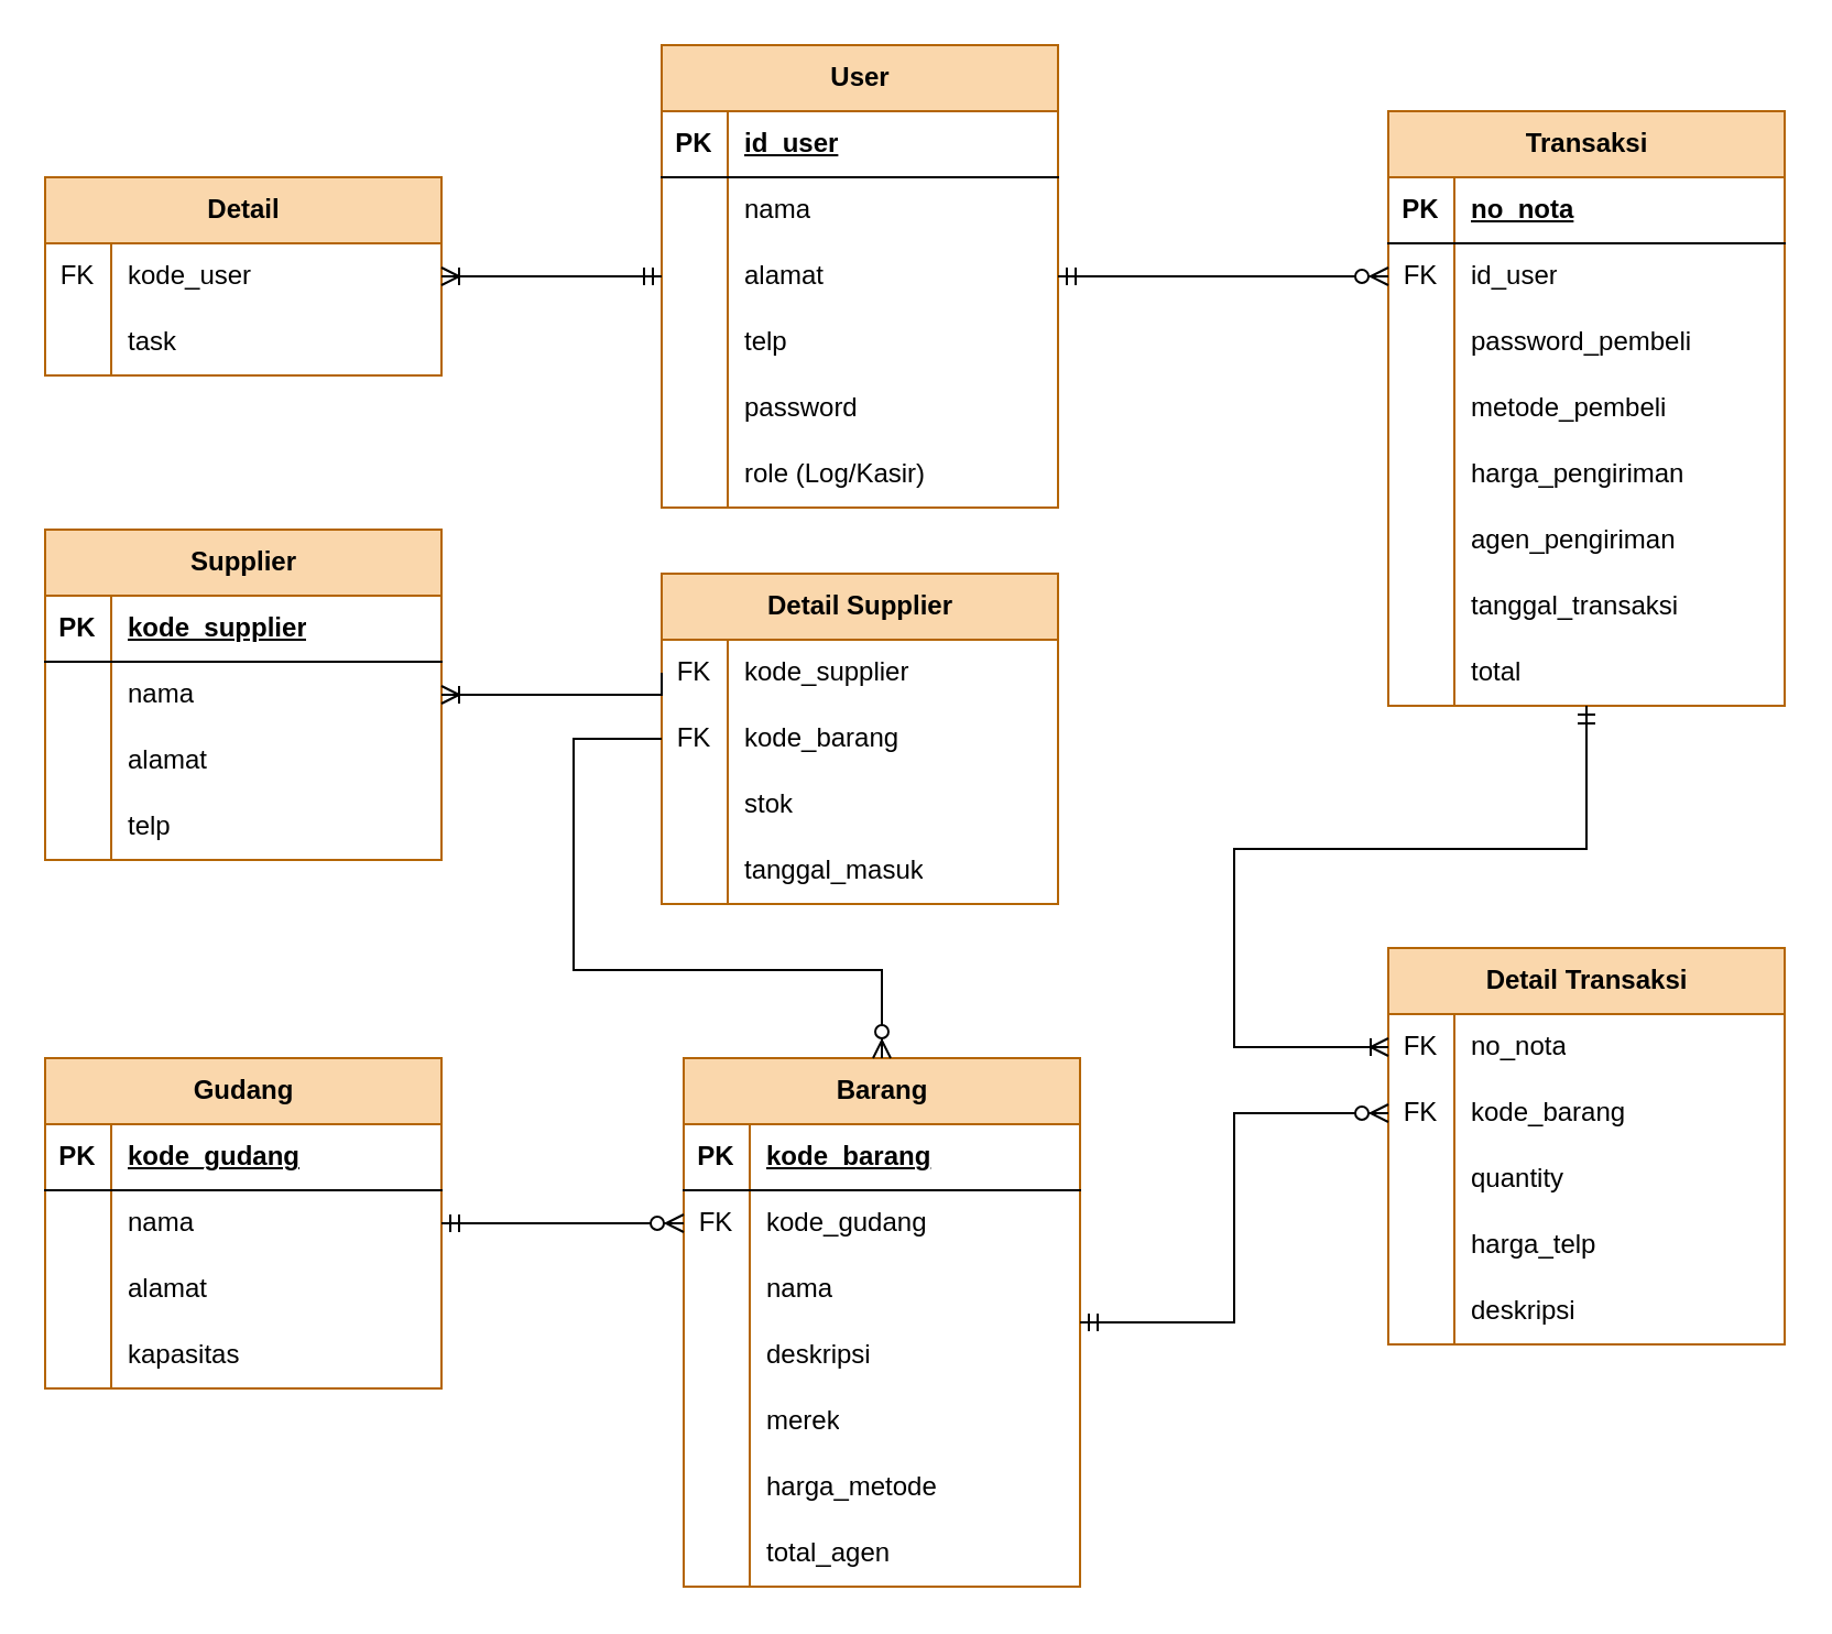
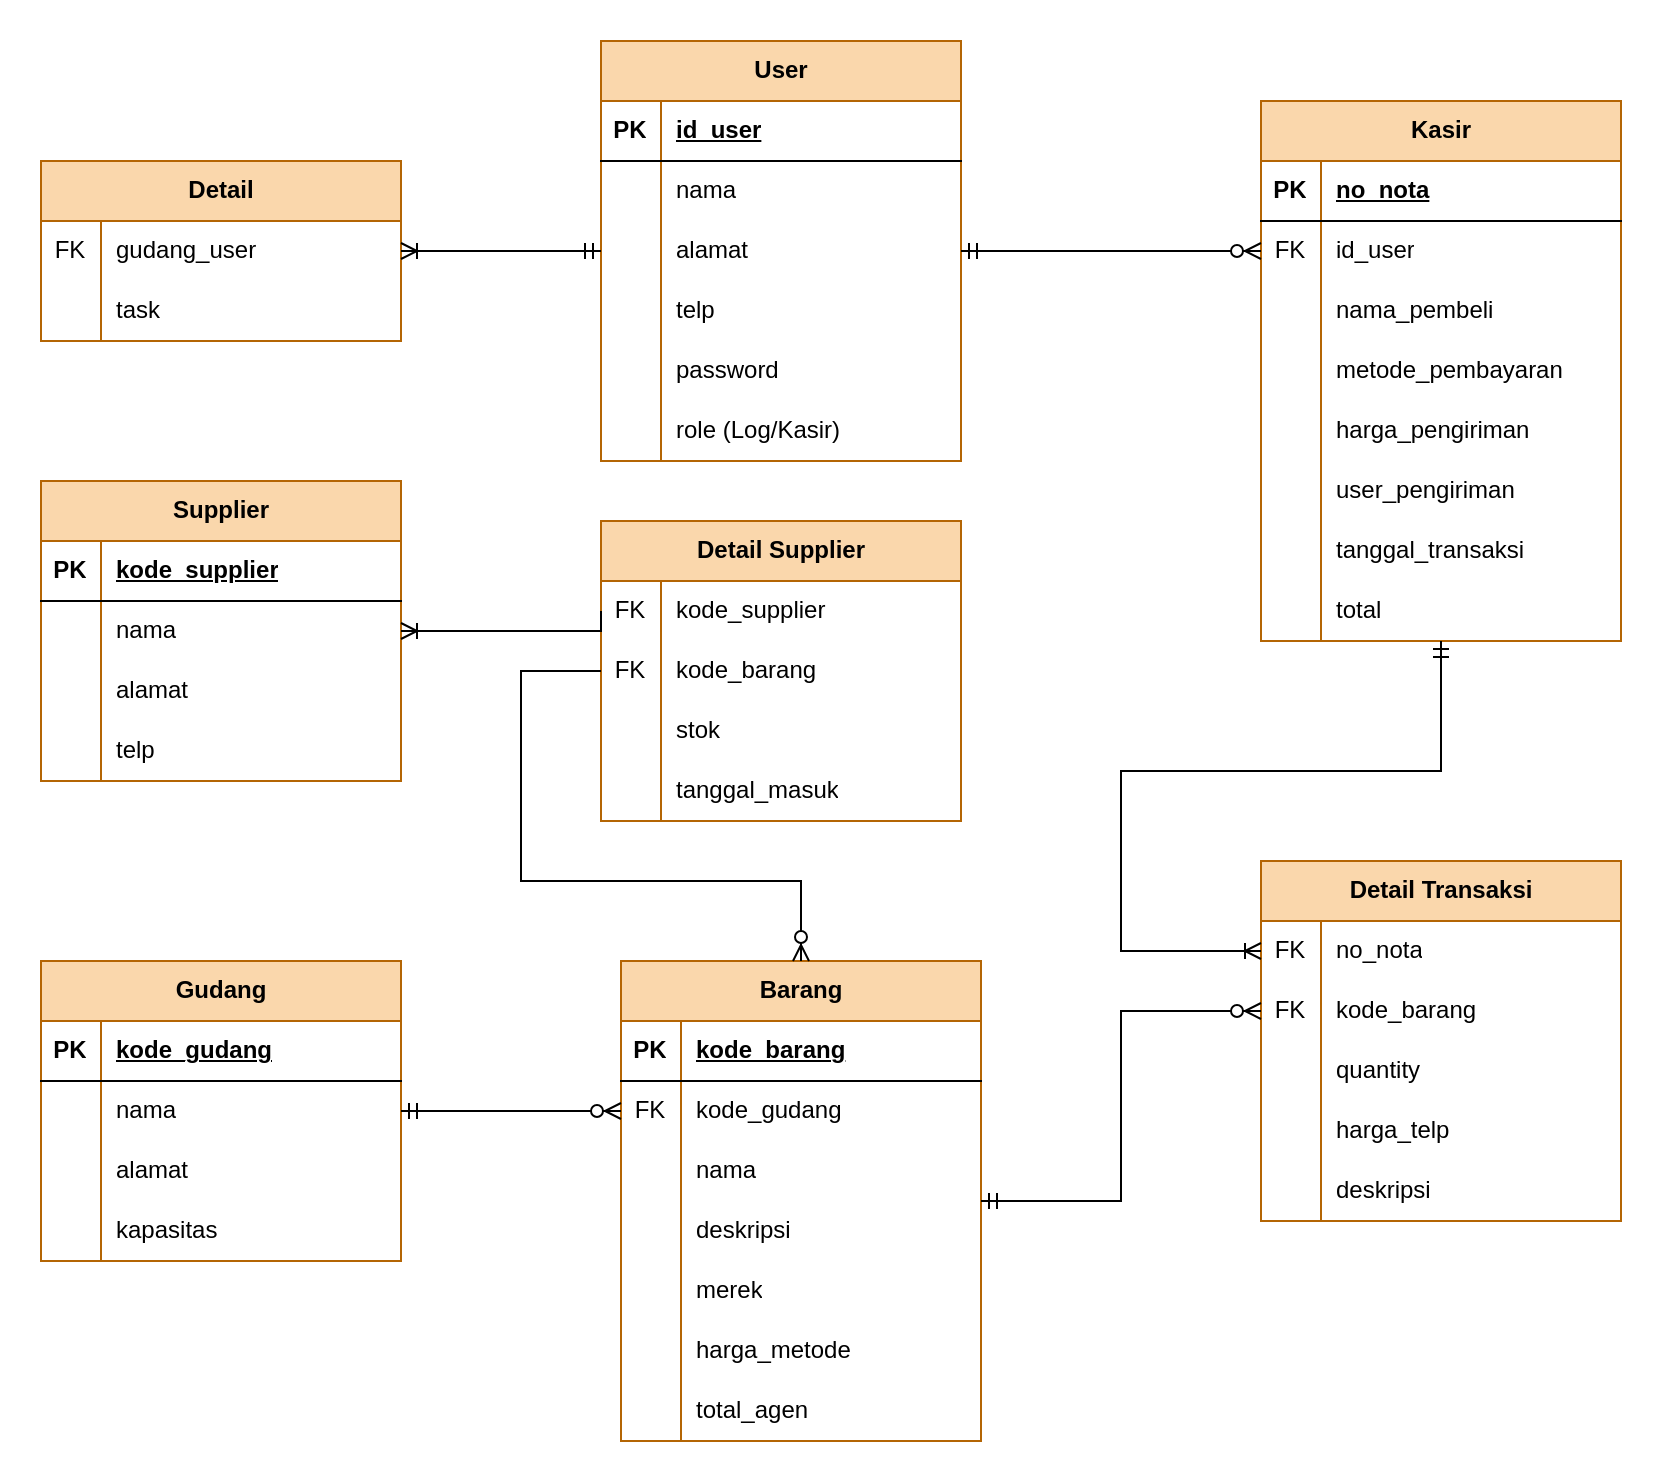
- <mxCell id="69" value="Transaksi" style="shape=table;startSize=30;container=1;collapsible=1;childLayout=tableLayout;fixedRows=1;rowLines=0;fontStyle=1;align=center;resizeLast=1;html=1;fillColor=#fad7ac;strokeColor=#b46504;" parent="1" vertex="1"><mxGeometry x="630" y="50" width="180" height="270" as="geometry"><mxRectangle x="850" y="300" width="100" height="30" as="alternateBounds" /></mxGeometry></mxCell>
+ <mxCell id="69" value="Kasir" style="shape=table;startSize=30;container=1;collapsible=1;childLayout=tableLayout;fixedRows=1;rowLines=0;fontStyle=1;align=center;resizeLast=1;html=1;fillColor=#fad7ac;strokeColor=#b46504;" parent="1" vertex="1"><mxGeometry x="630" y="50" width="180" height="270" as="geometry"><mxRectangle x="850" y="300" width="100" height="30" as="alternateBounds" /></mxGeometry></mxCell>
- <mxCell id="116" value="kode_user" style="shape=partialRectangle;connectable=0;fillColor=none;top=0;left=0;bottom=0;right=0;align=left;spacingLeft=6;overflow=hidden;whiteSpace=wrap;html=1;" parent="114" vertex="1"><mxGeometry x="30" width="150" height="30" as="geometry"><mxRectangle width="150" height="30" as="alternateBounds" /></mxGeometry></mxCell>
+ <mxCell id="116" value="gudang_user" style="shape=partialRectangle;connectable=0;fillColor=none;top=0;left=0;bottom=0;right=0;align=left;spacingLeft=6;overflow=hidden;whiteSpace=wrap;html=1;" parent="114" vertex="1"><mxGeometry x="30" width="150" height="30" as="geometry"><mxRectangle width="150" height="30" as="alternateBounds" /></mxGeometry></mxCell>
- <mxCell id="78" value="password_pembeli" style="shape=partialRectangle;connectable=0;fillColor=none;top=0;left=0;bottom=0;right=0;align=left;spacingLeft=6;overflow=hidden;whiteSpace=wrap;html=1;" parent="76" vertex="1"><mxGeometry x="30" width="150" height="30" as="geometry"><mxRectangle width="150" height="30" as="alternateBounds" /></mxGeometry></mxCell>
+ <mxCell id="78" value="nama_pembeli" style="shape=partialRectangle;connectable=0;fillColor=none;top=0;left=0;bottom=0;right=0;align=left;spacingLeft=6;overflow=hidden;whiteSpace=wrap;html=1;" parent="76" vertex="1"><mxGeometry x="30" width="150" height="30" as="geometry"><mxRectangle width="150" height="30" as="alternateBounds" /></mxGeometry></mxCell>
- <mxCell id="81" value="metode_pembeli" style="shape=partialRectangle;connectable=0;fillColor=none;top=0;left=0;bottom=0;right=0;align=left;spacingLeft=6;overflow=hidden;whiteSpace=wrap;html=1;" parent="79" vertex="1"><mxGeometry x="30" width="150" height="30" as="geometry"><mxRectangle width="150" height="30" as="alternateBounds" /></mxGeometry></mxCell>
+ <mxCell id="81" value="metode_pembayaran" style="shape=partialRectangle;connectable=0;fillColor=none;top=0;left=0;bottom=0;right=0;align=left;spacingLeft=6;overflow=hidden;whiteSpace=wrap;html=1;" parent="79" vertex="1"><mxGeometry x="30" width="150" height="30" as="geometry"><mxRectangle width="150" height="30" as="alternateBounds" /></mxGeometry></mxCell>
- <mxCell id="87" value="agen_pengiriman" style="shape=partialRectangle;connectable=0;fillColor=none;top=0;left=0;bottom=0;right=0;align=left;spacingLeft=6;overflow=hidden;whiteSpace=wrap;html=1;" parent="85" vertex="1"><mxGeometry x="30" width="150" height="30" as="geometry"><mxRectangle width="150" height="30" as="alternateBounds" /></mxGeometry></mxCell>
+ <mxCell id="87" value="user_pengiriman" style="shape=partialRectangle;connectable=0;fillColor=none;top=0;left=0;bottom=0;right=0;align=left;spacingLeft=6;overflow=hidden;whiteSpace=wrap;html=1;" parent="85" vertex="1"><mxGeometry x="30" width="150" height="30" as="geometry"><mxRectangle width="150" height="30" as="alternateBounds" /></mxGeometry></mxCell>
